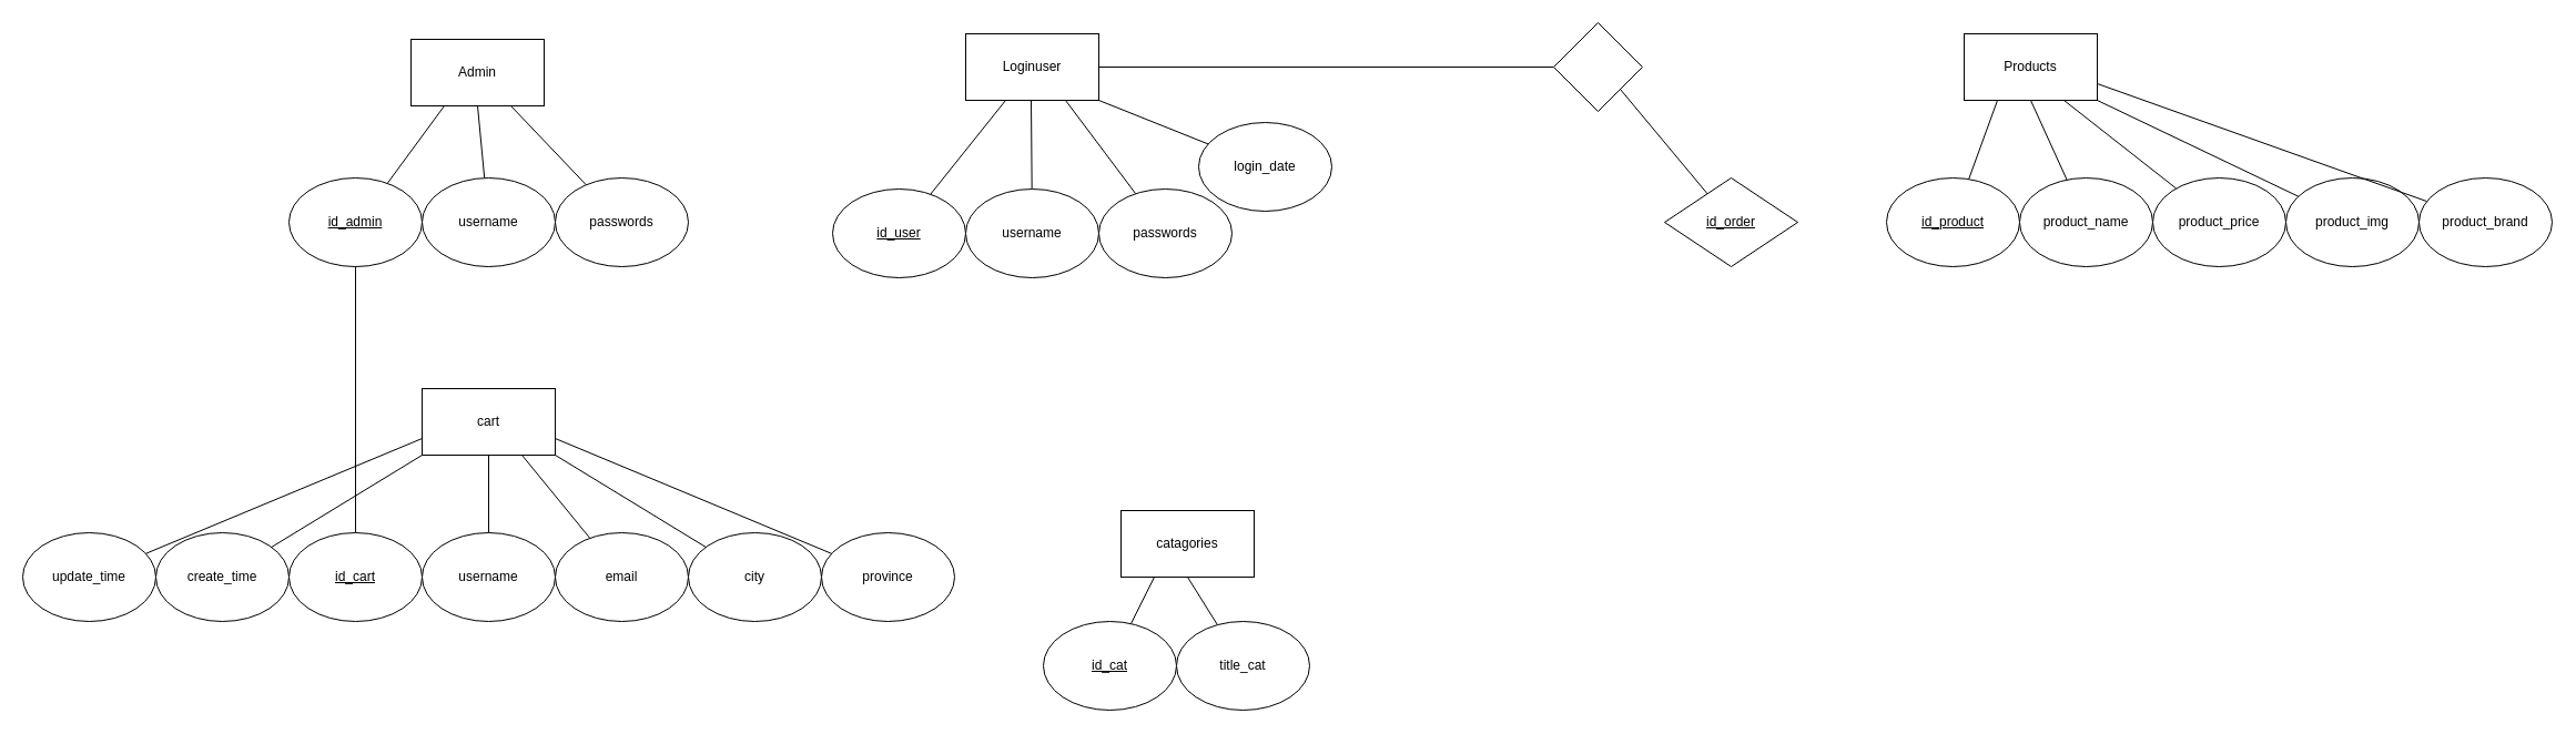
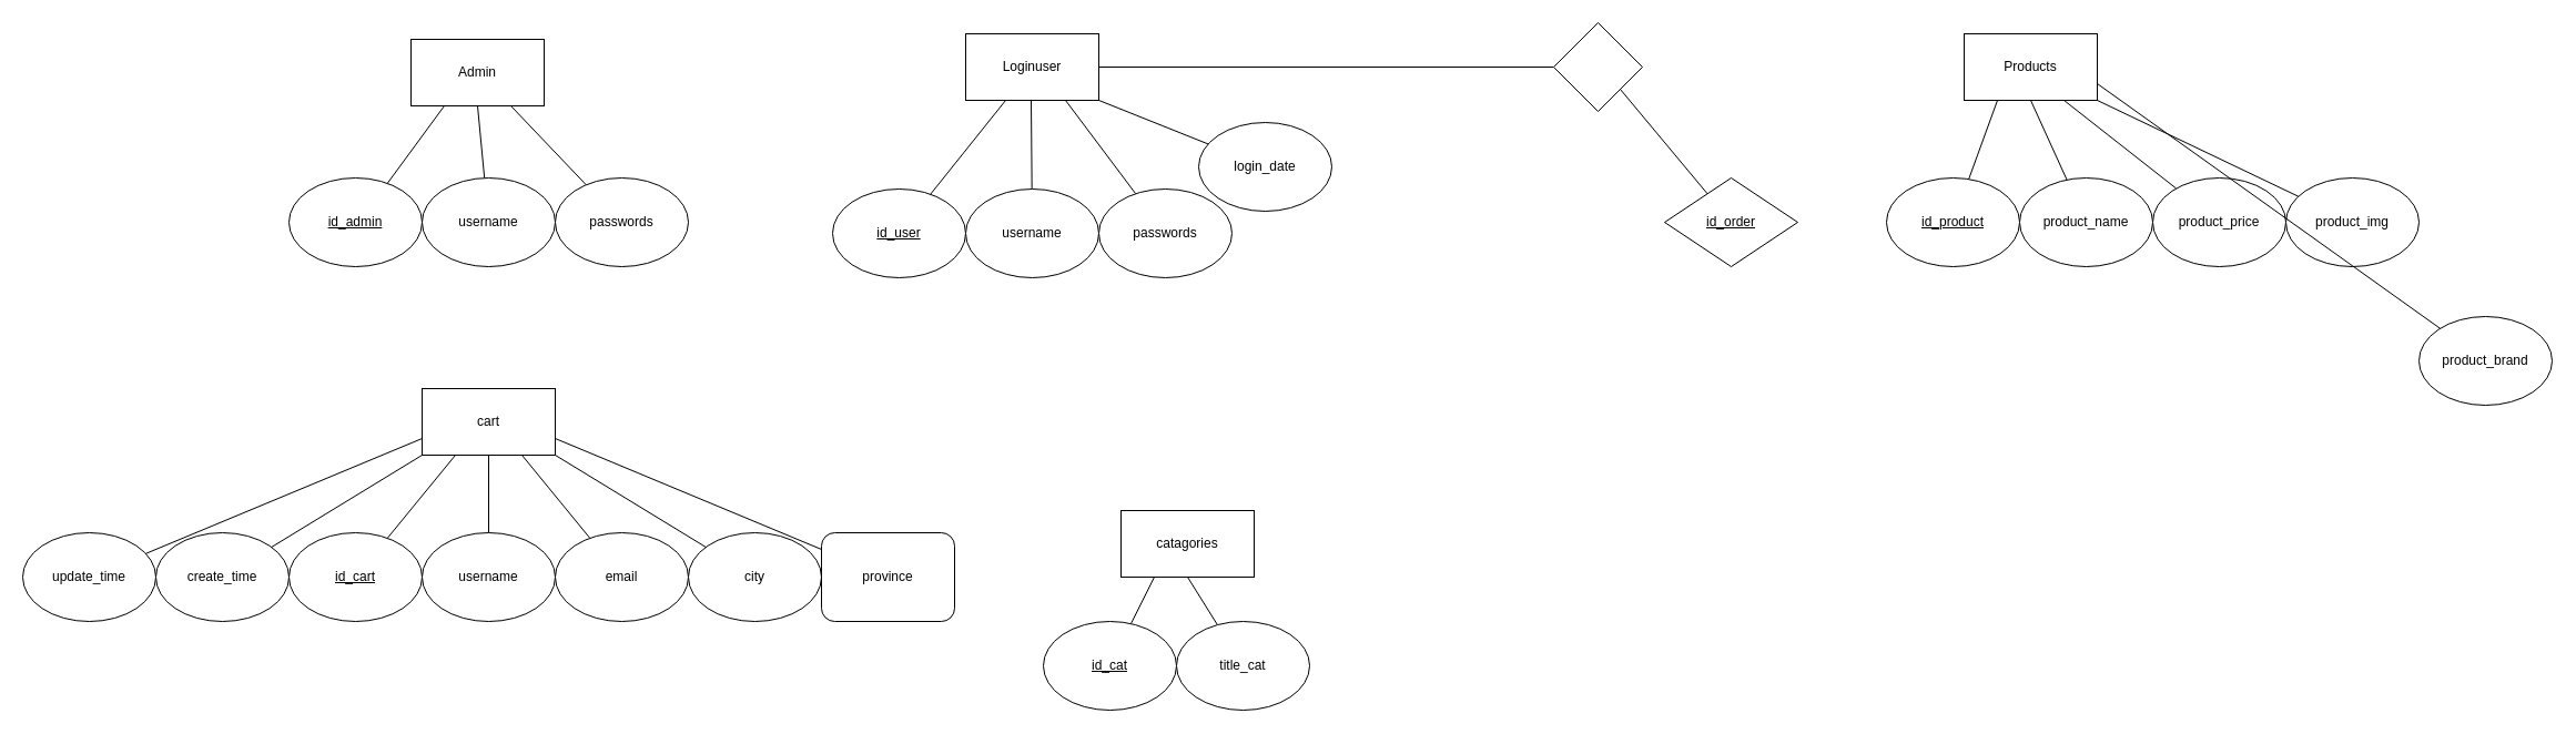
- <mxCell id="52" value="product_brand" style="ellipse;whiteSpace=wrap;html=1;" vertex="1" parent="1"><mxGeometry x="2180" y="160" width="120" height="80" as="geometry" /></mxCell>
+ <mxCell id="52" value="product_brand" style="ellipse;whiteSpace=wrap;html=1;" vertex="1" parent="1"><mxGeometry x="2180" y="285" width="120" height="80" as="geometry" /></mxCell>
- <mxCell id="18" style="edgeStyle=none;html=1;endArrow=none;endFill=0;" edge="1" parent="1" source="19" target="16"><mxGeometry relative="1" as="geometry" /></mxCell>
+ <mxCell id="18" style="edgeStyle=none;html=1;entryX=0.25;entryY=1;entryDx=0;entryDy=0;endArrow=none;endFill=0;" edge="1" parent="1" source="19" target="17"><mxGeometry relative="1" as="geometry" /></mxCell>
- <mxCell id="27" value="province" style="ellipse;whiteSpace=wrap;html=1;" vertex="1" parent="1"><mxGeometry x="740" y="480" width="120" height="80" as="geometry" /></mxCell>
+ <mxCell id="27" value="province" style="whiteSpace=wrap;html=1;rounded=1;" vertex="1" parent="1"><mxGeometry x="740" y="480" width="120" height="80" as="geometry" /></mxCell>
